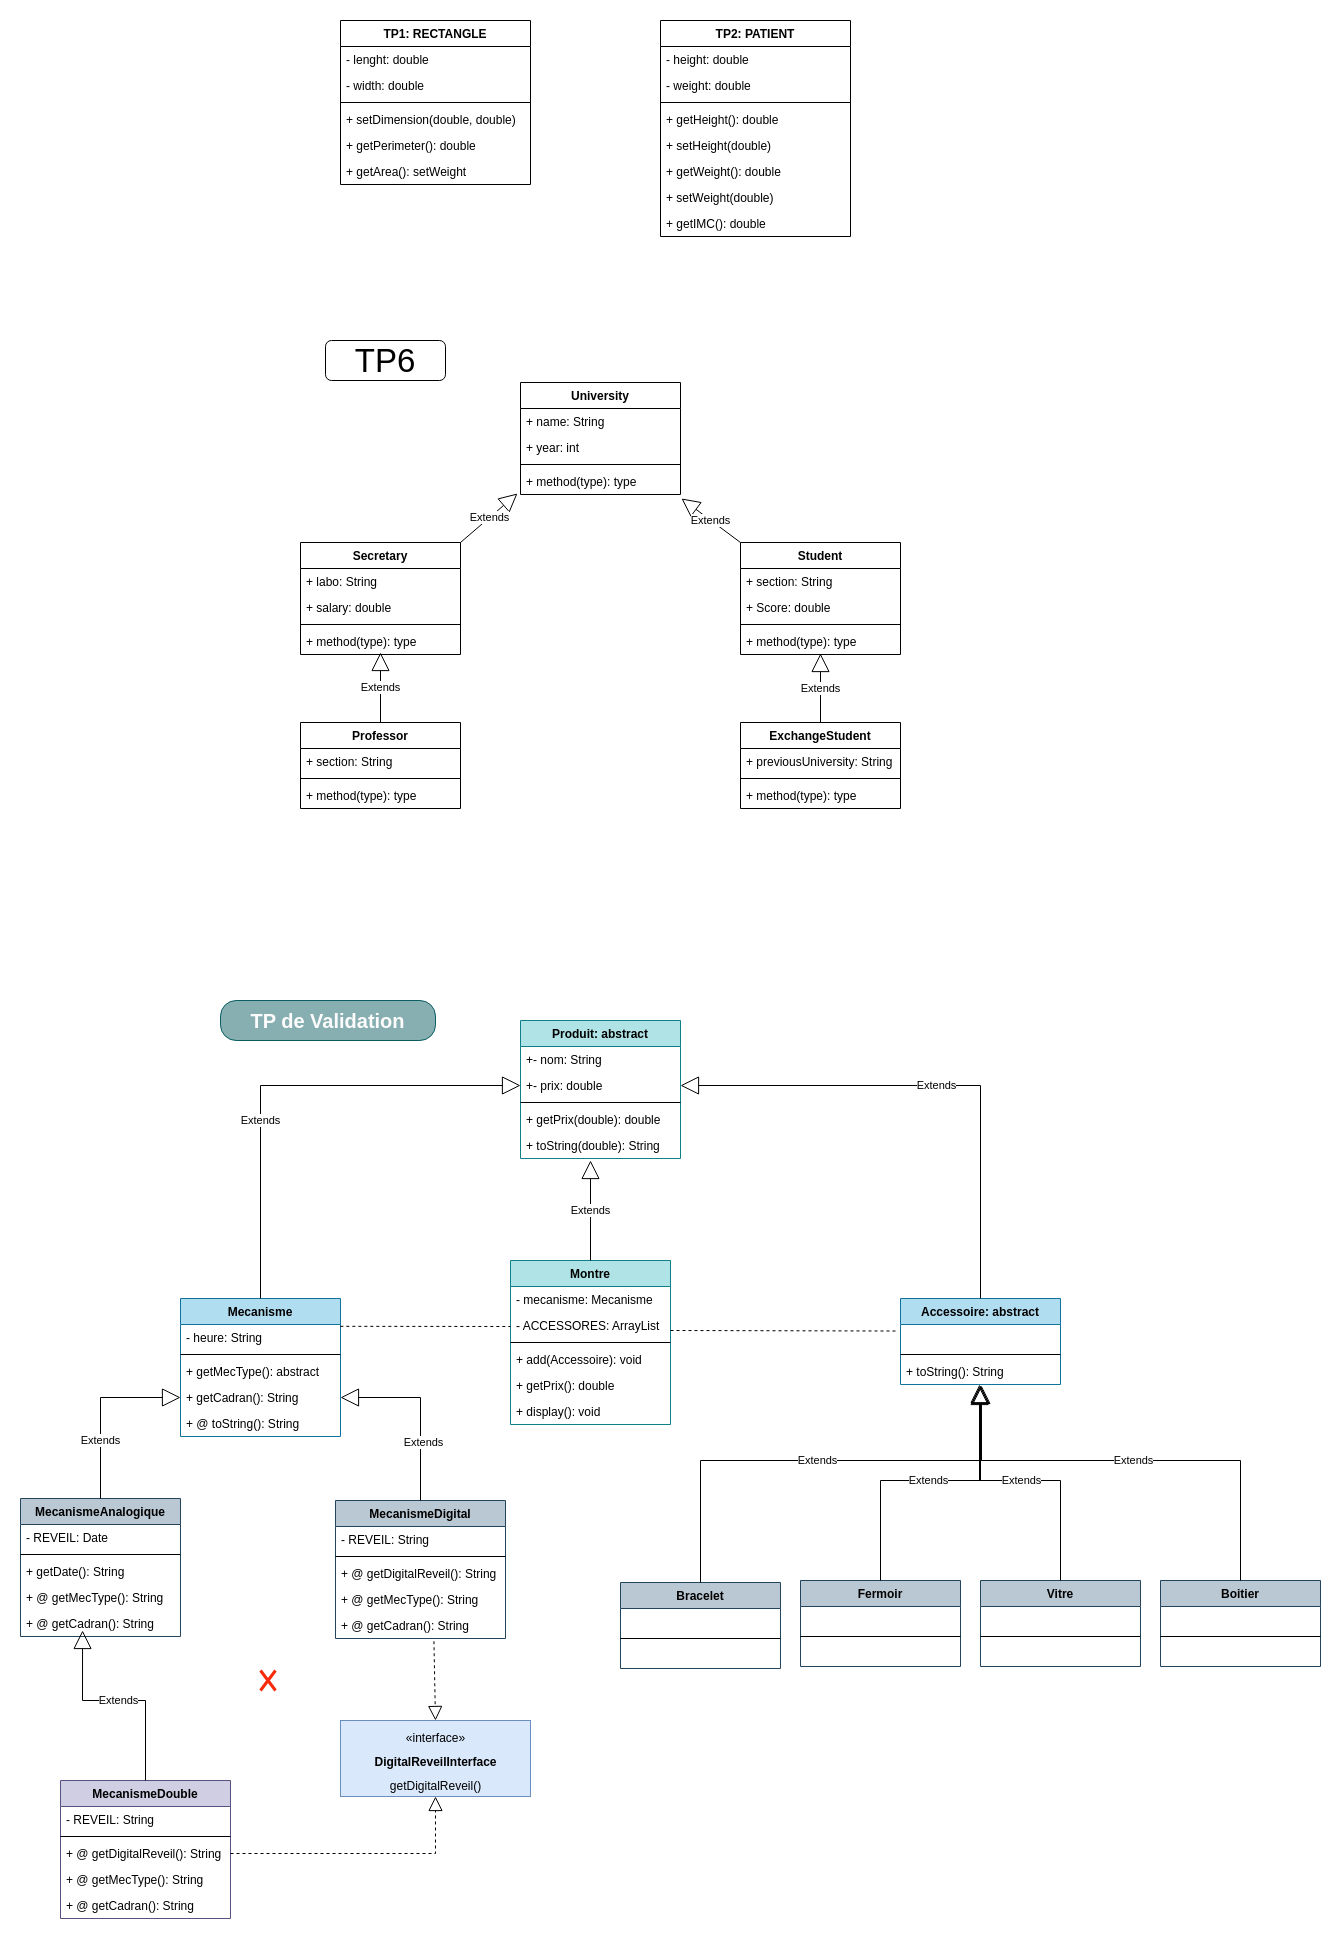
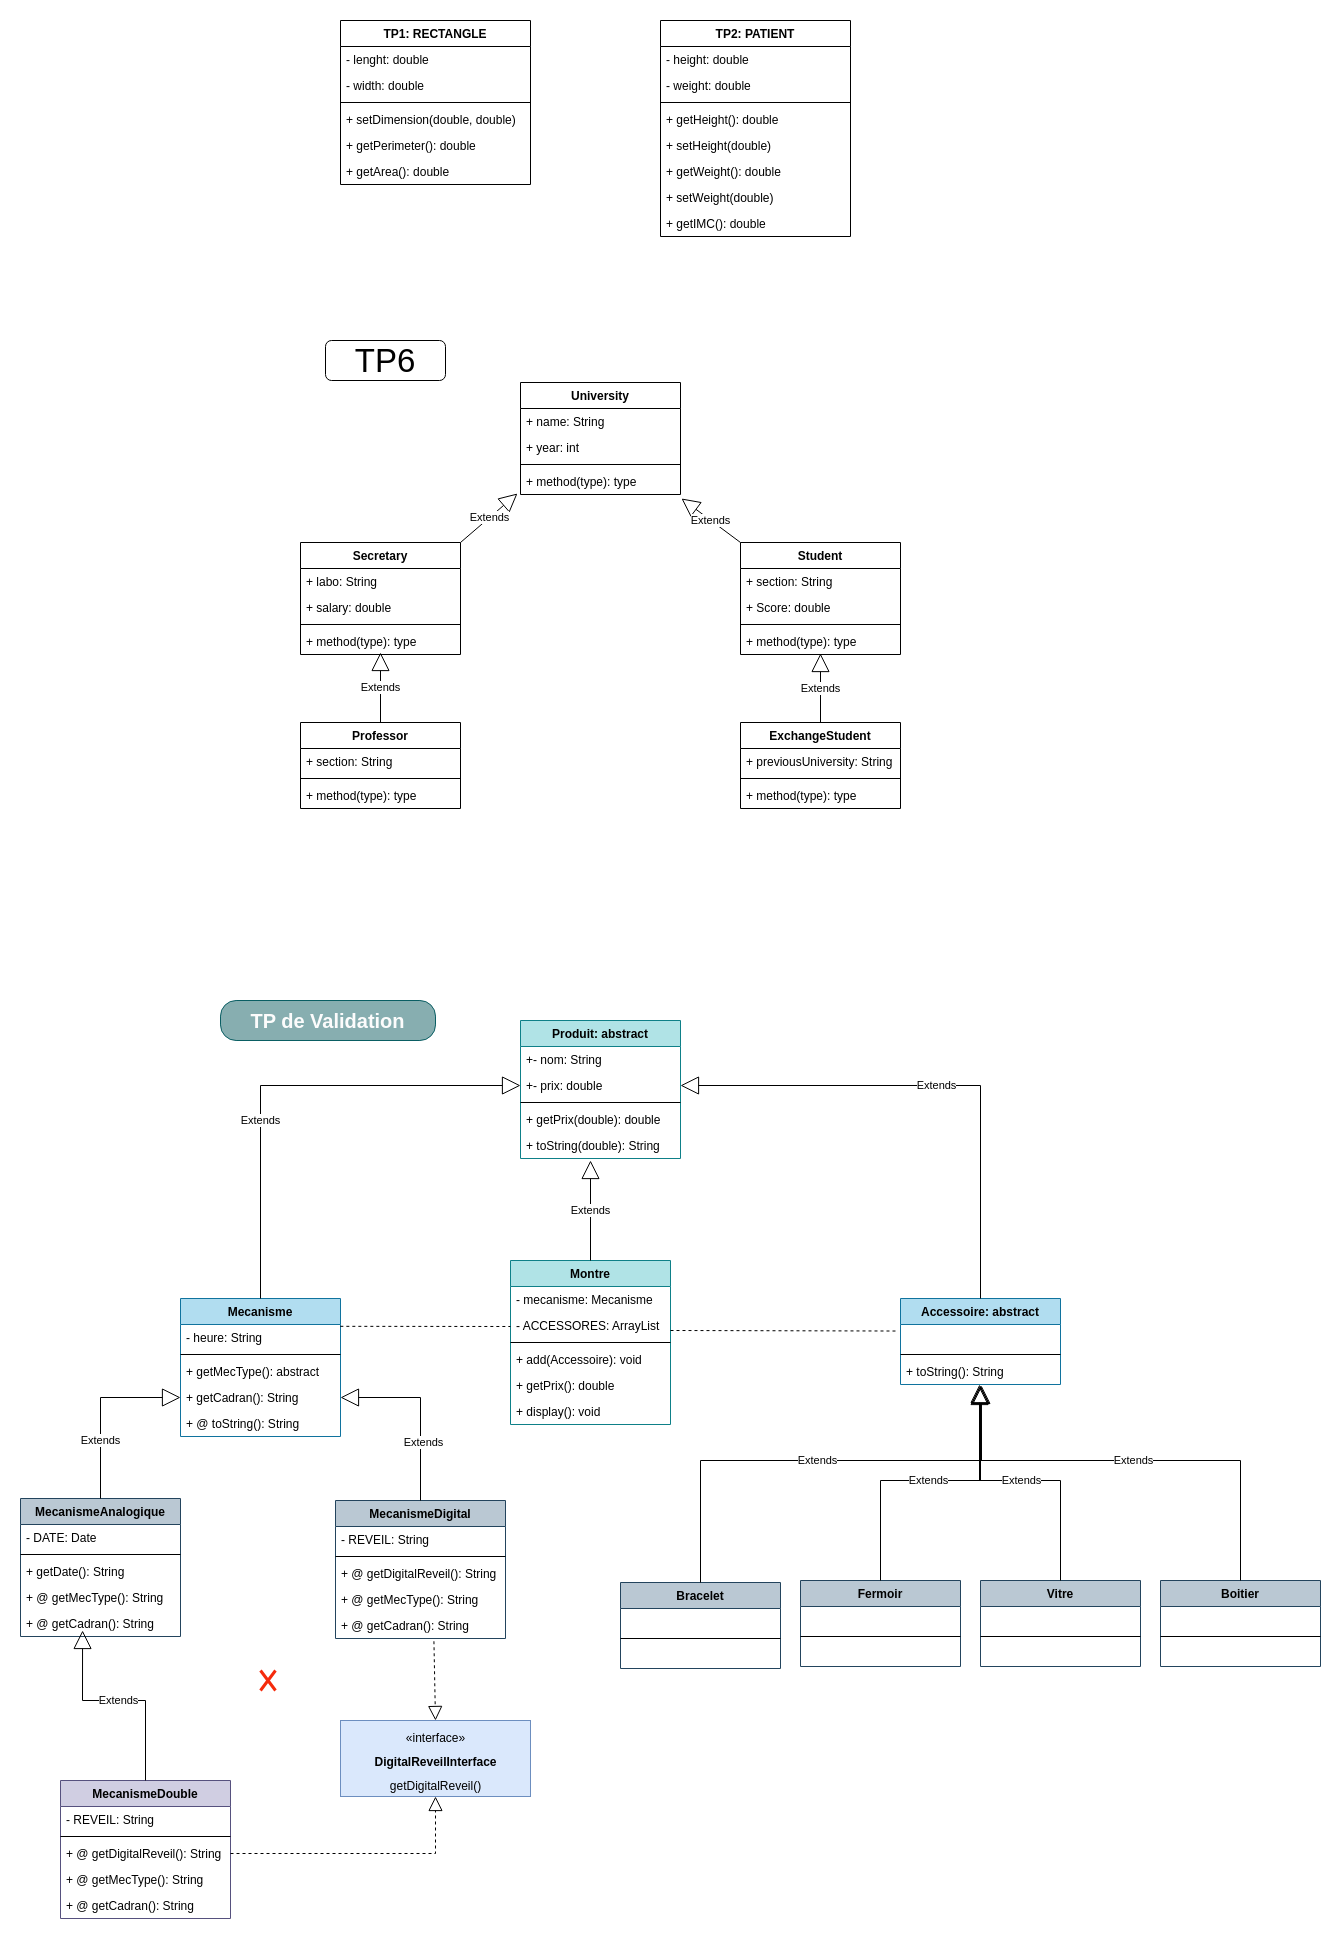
- <mxCell id="8" value="+ getArea(): setWeight" style="text;strokeColor=none;fillColor=none;align=left;verticalAlign=top;spacingLeft=4;spacingRight=4;overflow=hidden;rotatable=0;points=[[0,0.5],[1,0.5]];portConstraint=eastwest;" parent="2" vertex="1"><mxGeometry y="138" width="190" height="26" as="geometry" /></mxCell>
+ <mxCell id="8" value="+ getArea(): double" style="text;strokeColor=none;fillColor=none;align=left;verticalAlign=top;spacingLeft=4;spacingRight=4;overflow=hidden;rotatable=0;points=[[0,0.5],[1,0.5]];portConstraint=eastwest;" parent="2" vertex="1"><mxGeometry y="138" width="190" height="26" as="geometry" /></mxCell>
- <mxCell id="99" value="- REVEIL: Date" style="text;strokeColor=none;fillColor=none;align=left;verticalAlign=top;spacingLeft=4;spacingRight=4;overflow=hidden;rotatable=0;points=[[0,0.5],[1,0.5]];portConstraint=eastwest;" vertex="1" parent="98"><mxGeometry y="26" width="160" height="26" as="geometry" /></mxCell>
+ <mxCell id="99" value="- DATE: Date" style="text;strokeColor=none;fillColor=none;align=left;verticalAlign=top;spacingLeft=4;spacingRight=4;overflow=hidden;rotatable=0;points=[[0,0.5],[1,0.5]];portConstraint=eastwest;" vertex="1" parent="98"><mxGeometry y="26" width="160" height="26" as="geometry" /></mxCell>
